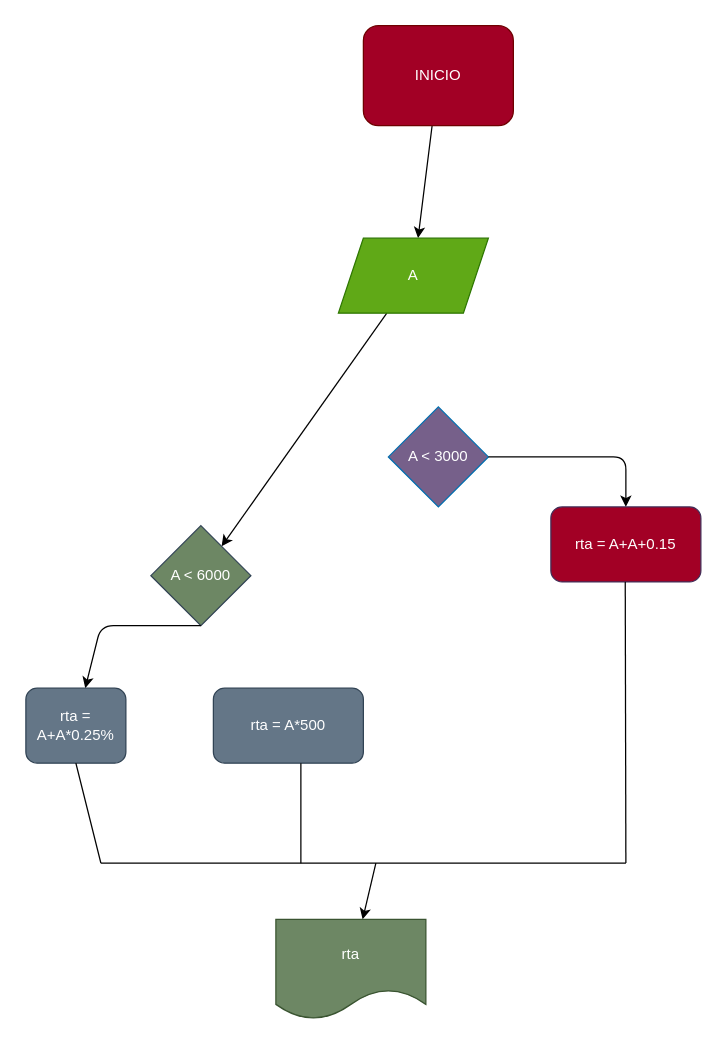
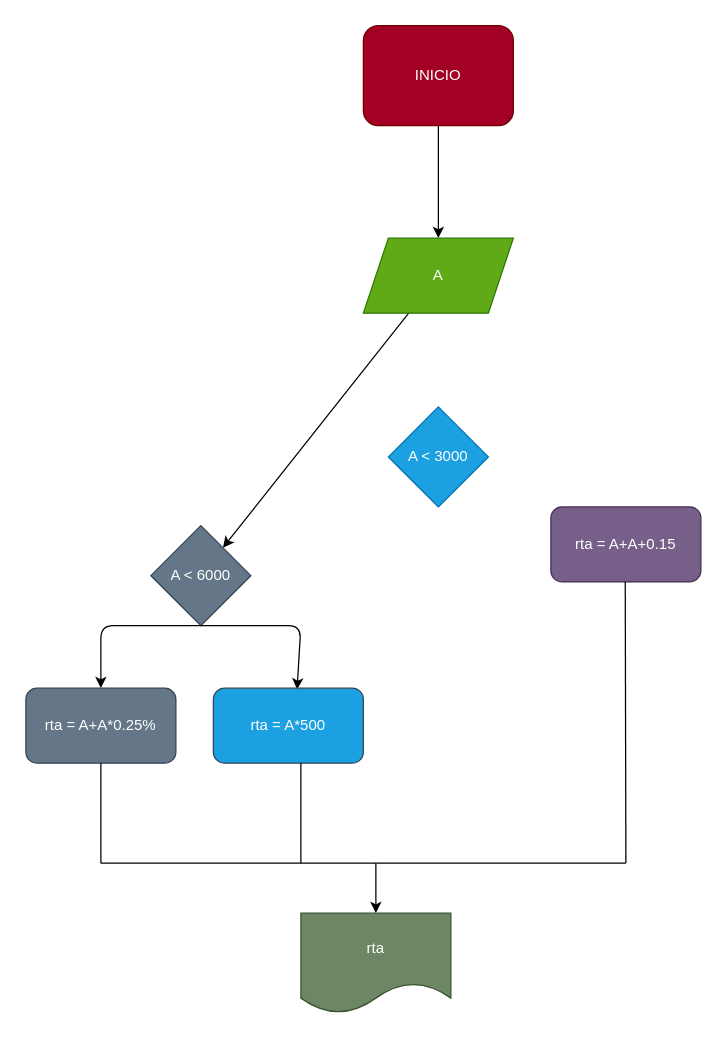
- <mxCell id="5" value="A" style="shape=parallelogram;perimeter=parallelogramPerimeter;whiteSpace=wrap;html=1;fixedSize=1;fillColor=#60a917;fontColor=#ffffff;strokeColor=#2D7600;" vertex="1" parent="1"><mxGeometry x="270" y="190" width="120" height="60" as="geometry" /></mxCell>
+ <mxCell id="5" value="A" style="shape=parallelogram;perimeter=parallelogramPerimeter;whiteSpace=wrap;html=1;fixedSize=1;fillColor=#60a917;fontColor=#ffffff;strokeColor=#2D7600;" vertex="1" parent="1"><mxGeometry x="290" y="190" width="120" height="60" as="geometry" /></mxCell>
- <mxCell id="6" value="A &amp;lt; 3000" style="rhombus;whiteSpace=wrap;html=1;fillColor=#76608a;fontColor=#ffffff;strokeColor=#006EAF;" vertex="1" parent="1"><mxGeometry x="310" y="325" width="80" height="80" as="geometry" /></mxCell>
+ <mxCell id="6" value="A &amp;lt; 3000" style="rhombus;whiteSpace=wrap;html=1;fillColor=#1ba1e2;fontColor=#ffffff;strokeColor=#006EAF;" vertex="1" parent="1"><mxGeometry x="310" y="325" width="80" height="80" as="geometry" /></mxCell>
- <mxCell id="13" value="" style="endArrow=classic;html=1;exitX=1;exitY=0.5;exitDx=0;exitDy=0;entryX=0.5;entryY=0;entryDx=0;entryDy=0;" edge="1" parent="1" source="6" target="12"><mxGeometry width="50" height="50" relative="1" as="geometry"><mxPoint x="300" y="450" as="sourcePoint" /><mxPoint x="350" y="400" as="targetPoint" /><Array as="points"><mxPoint x="500" y="365" /></Array></mxGeometry></mxCell>
- <mxCell id="12" value="rta = A+A+0.15" style="rounded=1;whiteSpace=wrap;html=1;fillColor=#a20025;fontColor=#ffffff;strokeColor=#432D57;" vertex="1" parent="1"><mxGeometry x="440" y="405" width="120" height="60" as="geometry" /></mxCell>
+ <mxCell id="12" value="rta = A+A+0.15" style="rounded=1;whiteSpace=wrap;html=1;fillColor=#76608a;fontColor=#ffffff;strokeColor=#432D57;" vertex="1" parent="1"><mxGeometry x="440" y="405" width="120" height="60" as="geometry" /></mxCell>
- <mxCell id="7" value="A &amp;lt; 6000" style="rhombus;whiteSpace=wrap;html=1;fillColor=#6d8764;fontColor=#ffffff;strokeColor=#314354;" vertex="1" parent="1"><mxGeometry x="120" y="420" width="80" height="80" as="geometry" /></mxCell>
+ <mxCell id="7" value="A &amp;lt; 6000" style="rhombus;whiteSpace=wrap;html=1;fillColor=#647687;fontColor=#ffffff;strokeColor=#314354;" vertex="1" parent="1"><mxGeometry x="120" y="420" width="80" height="80" as="geometry" /></mxCell>
+ <mxCell id="8" value="" style="endArrow=classic;html=1;exitX=0.5;exitY=1;exitDx=0;exitDy=0;entryX=0.558;entryY=0.017;entryDx=0;entryDy=0;entryPerimeter=0;" edge="1" parent="1" source="7" target="11"><mxGeometry width="50" height="50" relative="1" as="geometry"><mxPoint x="320" y="400" as="sourcePoint" /><mxPoint x="240" y="580" as="targetPoint" /><Array as="points"><mxPoint x="240" y="500" /></Array></mxGeometry></mxCell>
- <mxCell id="10" value="rta = A+A*0.25%" style="rounded=1;whiteSpace=wrap;html=1;fillColor=#647687;fontColor=#ffffff;strokeColor=#314354;" vertex="1" parent="1"><mxGeometry x="20" y="550" width="80" height="60" as="geometry" /></mxCell>
+ <mxCell id="10" value="rta = A+A*0.25%" style="rounded=1;whiteSpace=wrap;html=1;fillColor=#647687;fontColor=#ffffff;strokeColor=#314354;" vertex="1" parent="1"><mxGeometry x="20" y="550" width="120" height="60" as="geometry" /></mxCell>
- <mxCell id="11" value="rta = A*500" style="rounded=1;whiteSpace=wrap;html=1;fillColor=#647687;fontColor=#ffffff;strokeColor=#314354;" vertex="1" parent="1"><mxGeometry x="170" y="550" width="120" height="60" as="geometry" /></mxCell>
+ <mxCell id="11" value="rta = A*500" style="rounded=1;whiteSpace=wrap;html=1;fillColor=#1ba1e2;fontColor=#ffffff;strokeColor=#314354;" vertex="1" parent="1"><mxGeometry x="170" y="550" width="120" height="60" as="geometry" /></mxCell>
- <mxCell id="19" value="rta" style="shape=document;whiteSpace=wrap;html=1;boundedLbl=1;fillColor=#6d8764;fontColor=#ffffff;strokeColor=#3A5431;" vertex="1" parent="1"><mxGeometry x="220" y="735" width="120" height="80" as="geometry" /></mxCell>
+ <mxCell id="19" value="rta" style="shape=document;whiteSpace=wrap;html=1;boundedLbl=1;fillColor=#6d8764;fontColor=#ffffff;strokeColor=#3A5431;" vertex="1" parent="1"><mxGeometry x="240" y="730" width="120" height="80" as="geometry" /></mxCell>
